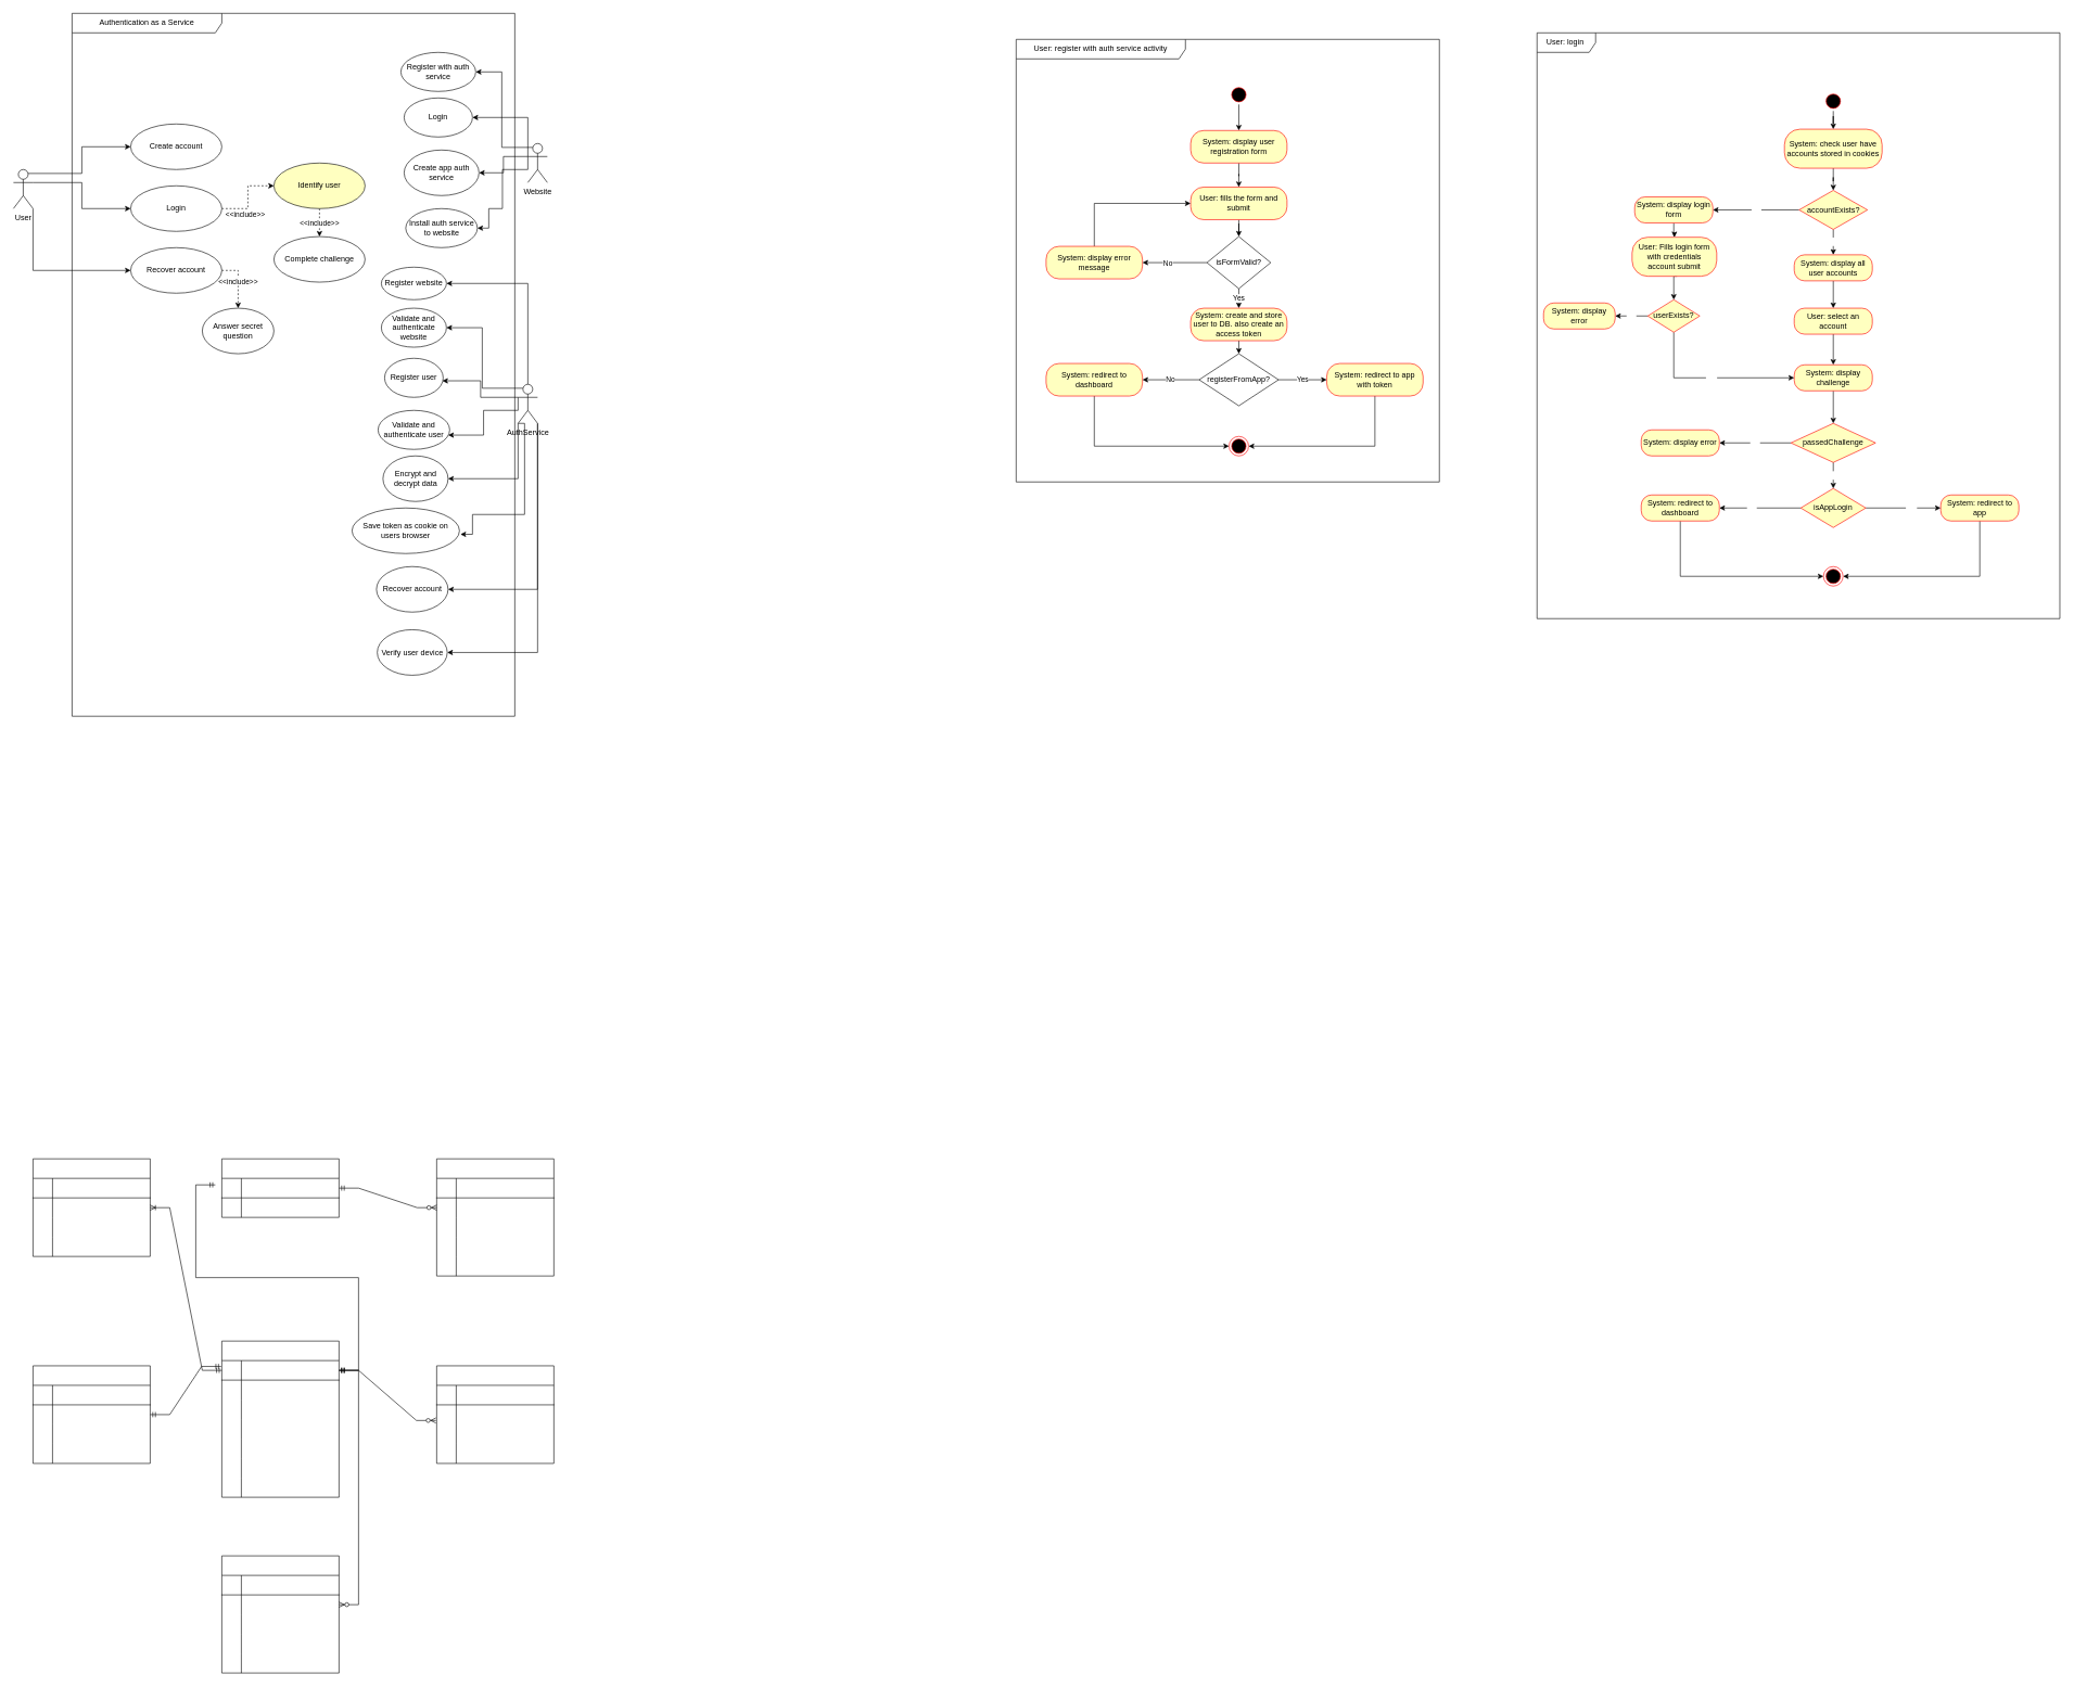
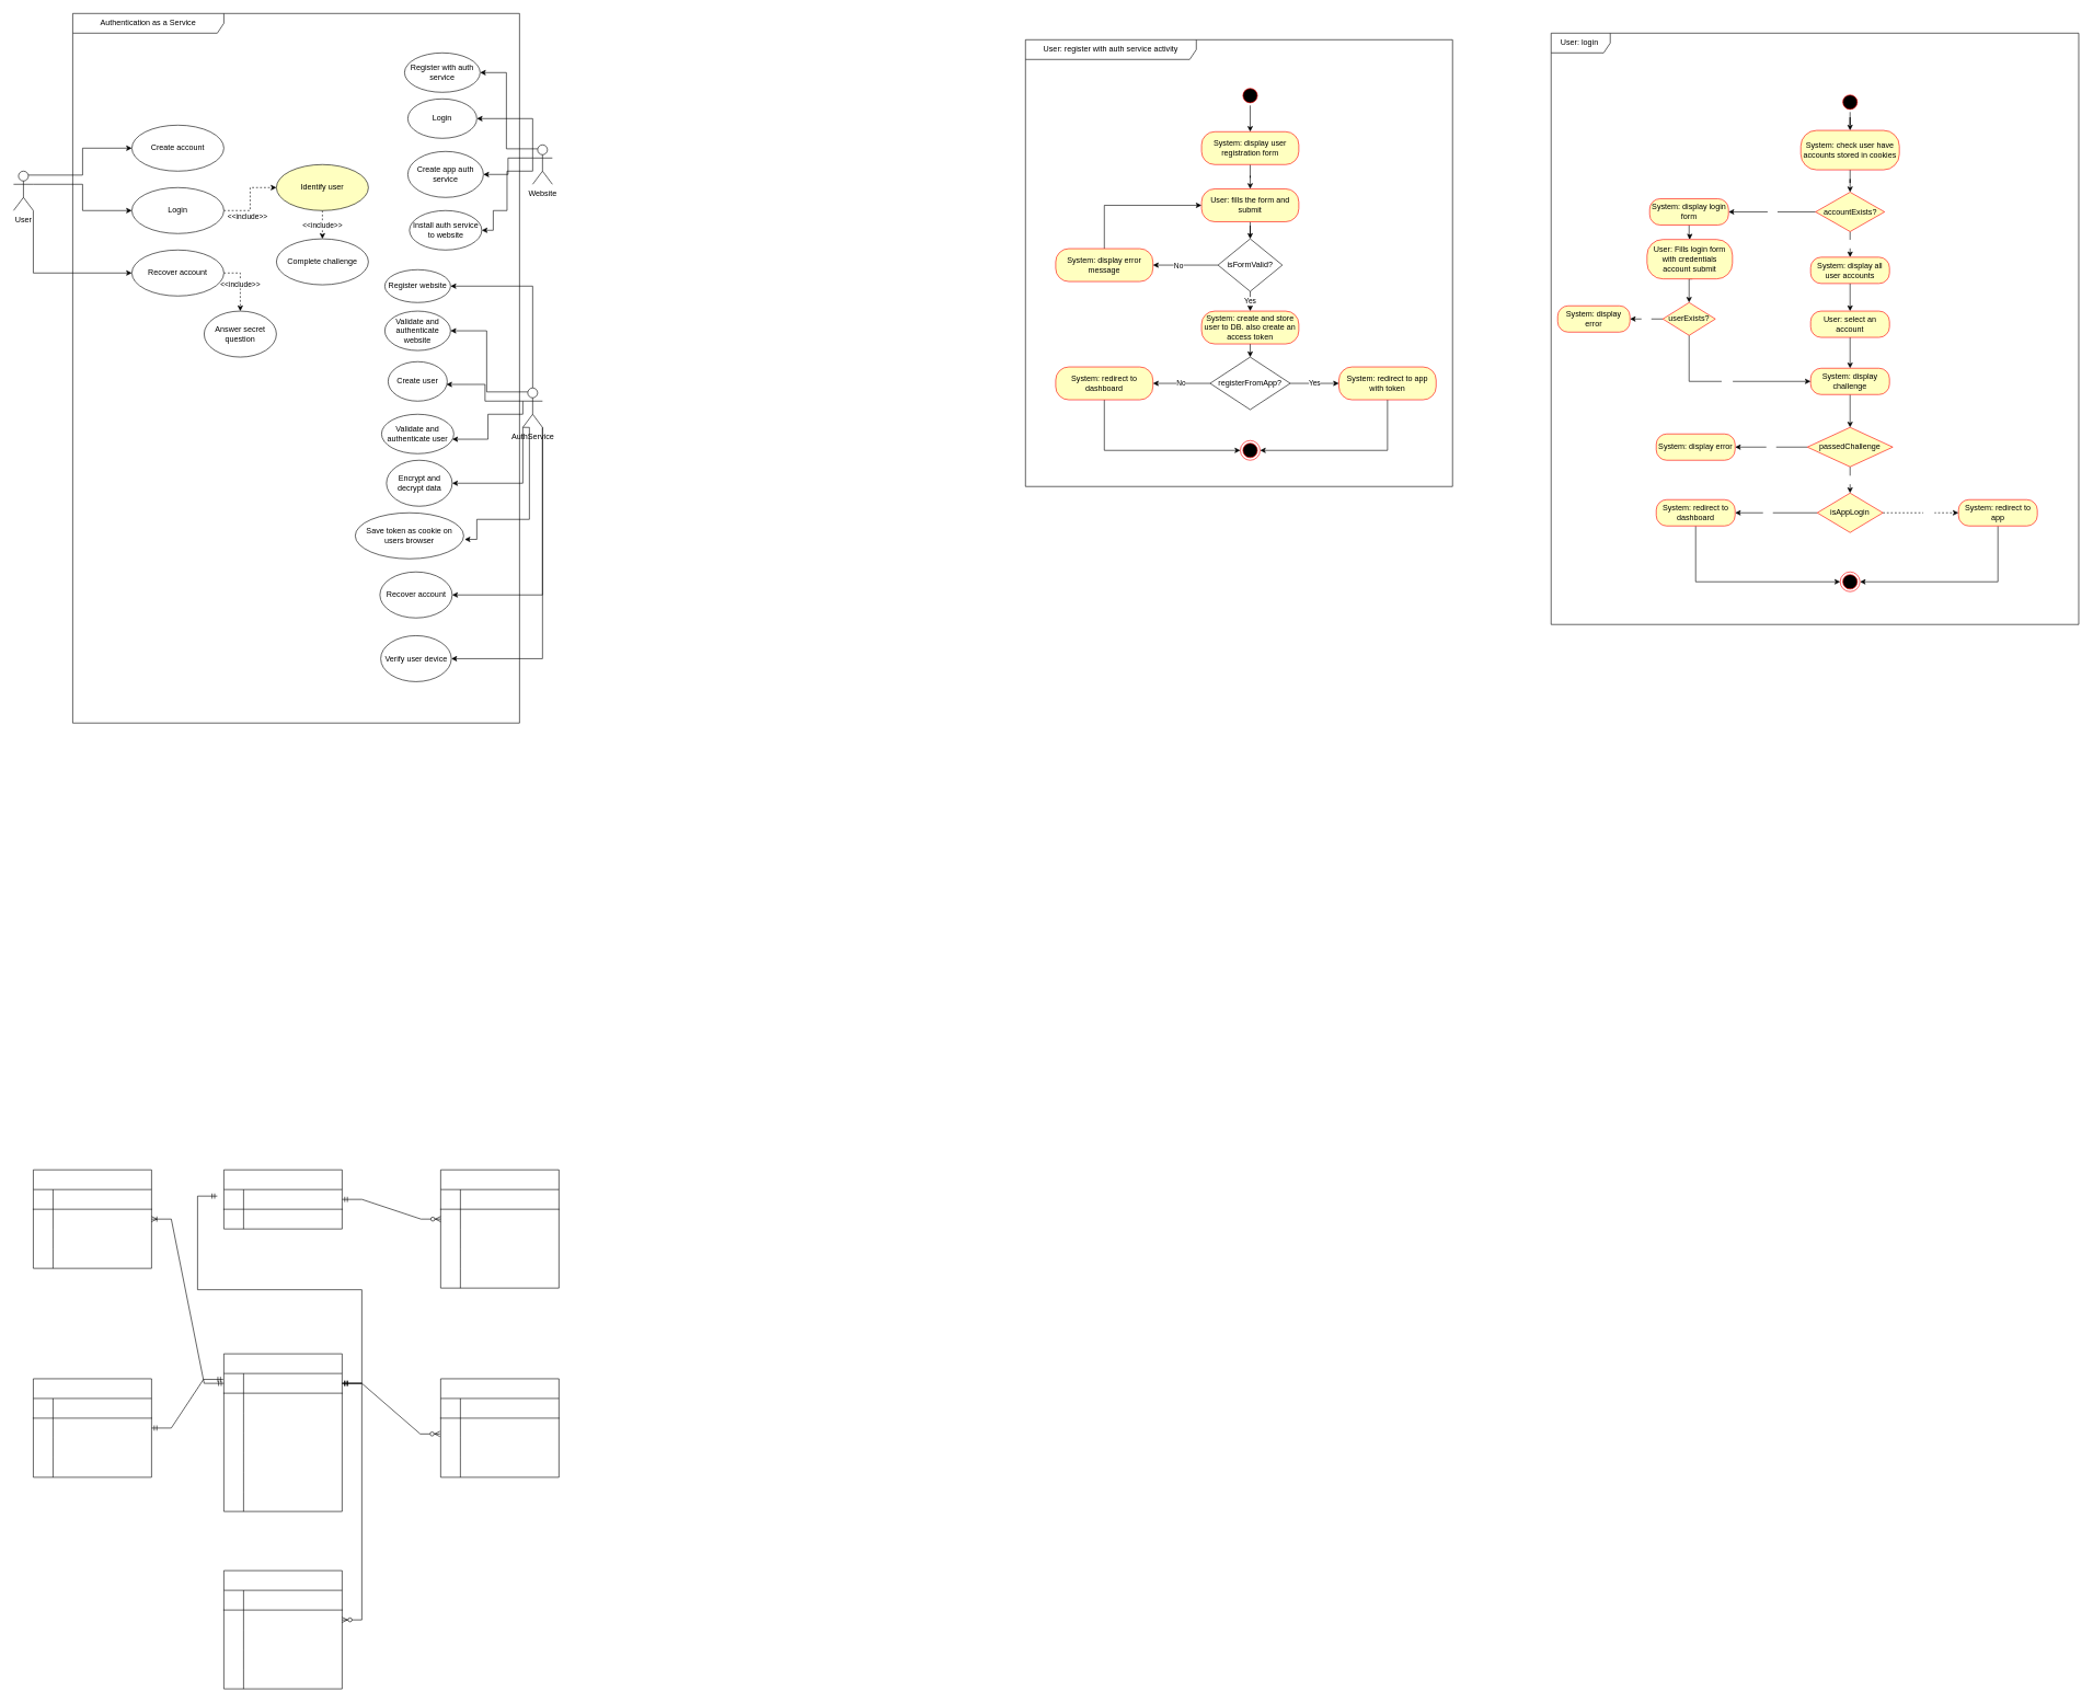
- <mxCell id="30" value="Register user" style="ellipse;whiteSpace=wrap;html=1;" parent="1" vertex="1"><mxGeometry x="590" y="550" width="90" height="60" as="geometry" /></mxCell>
+ <mxCell id="30" value="Create user" style="ellipse;whiteSpace=wrap;html=1;" parent="1" vertex="1"><mxGeometry x="590" y="550" width="90" height="60" as="geometry" /></mxCell>
- <mxCell id="93" style="edgeStyle=orthogonalEdgeStyle;rounded=0;orthogonalLoop=1;jettySize=auto;html=1;exitX=1;exitY=0.5;exitDx=0;exitDy=0;fontColor=#FFFFFF;" parent="1" source="95" target="99" edge="1"><mxGeometry relative="1" as="geometry" /></mxCell>
+ <mxCell id="93" style="edgeStyle=orthogonalEdgeStyle;rounded=0;orthogonalLoop=1;jettySize=auto;html=1;exitX=1;exitY=0.5;exitDx=0;exitDy=0;fontColor=#FFFFFF;dashed=1;" parent="1" source="95" target="99" edge="1"><mxGeometry relative="1" as="geometry" /></mxCell>
